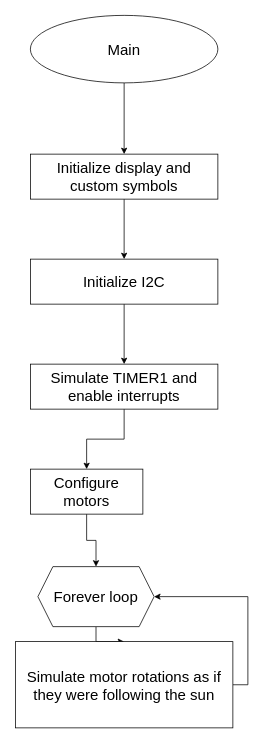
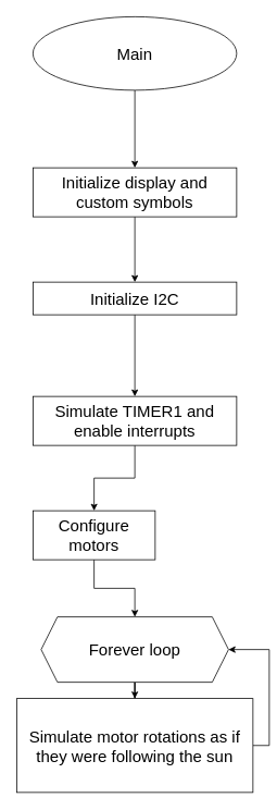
- <mxCell id="7" value="Initialize I2C" style="whiteSpace=wrap;html=1;fontSize=20;" vertex="1" parent="1"><mxGeometry x="40" y="345" width="250" height="60" as="geometry" /></mxCell>
+ <mxCell id="7" value="Initialize I2C" style="whiteSpace=wrap;html=1;fontSize=20;" vertex="1" parent="1"><mxGeometry x="40" y="345" width="250" height="40" as="geometry" /></mxCell>
- <mxCell id="13" value="Forever loop" style="shape=hexagon;perimeter=hexagonPerimeter2;whiteSpace=wrap;html=1;fixedSize=1;fontSize=20;" vertex="1" parent="1"><mxGeometry x="50" y="755" width="155" height="80" as="geometry" /></mxCell>
+ <mxCell id="13" value="Forever loop" style="shape=hexagon;perimeter=hexagonPerimeter2;whiteSpace=wrap;html=1;fixedSize=1;fontSize=20;" vertex="1" parent="1"><mxGeometry x="50" y="755" width="230" height="80" as="geometry" /></mxCell>
